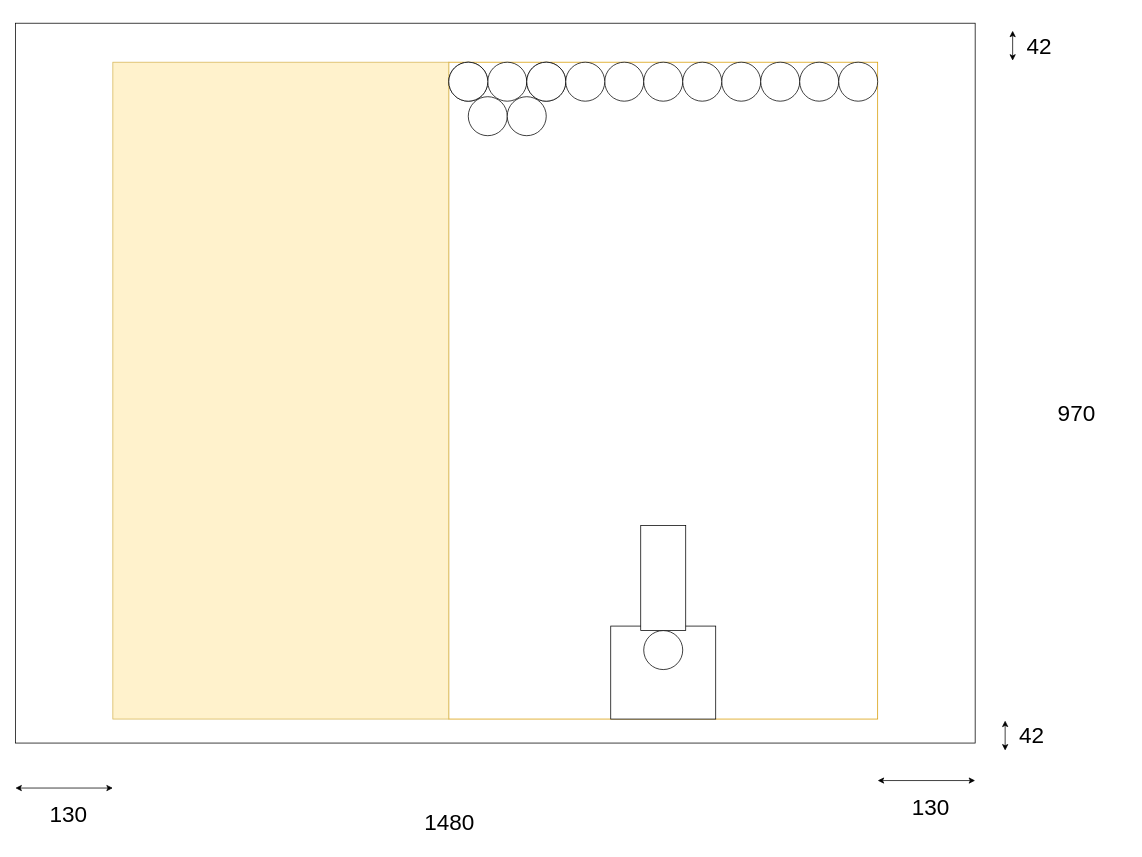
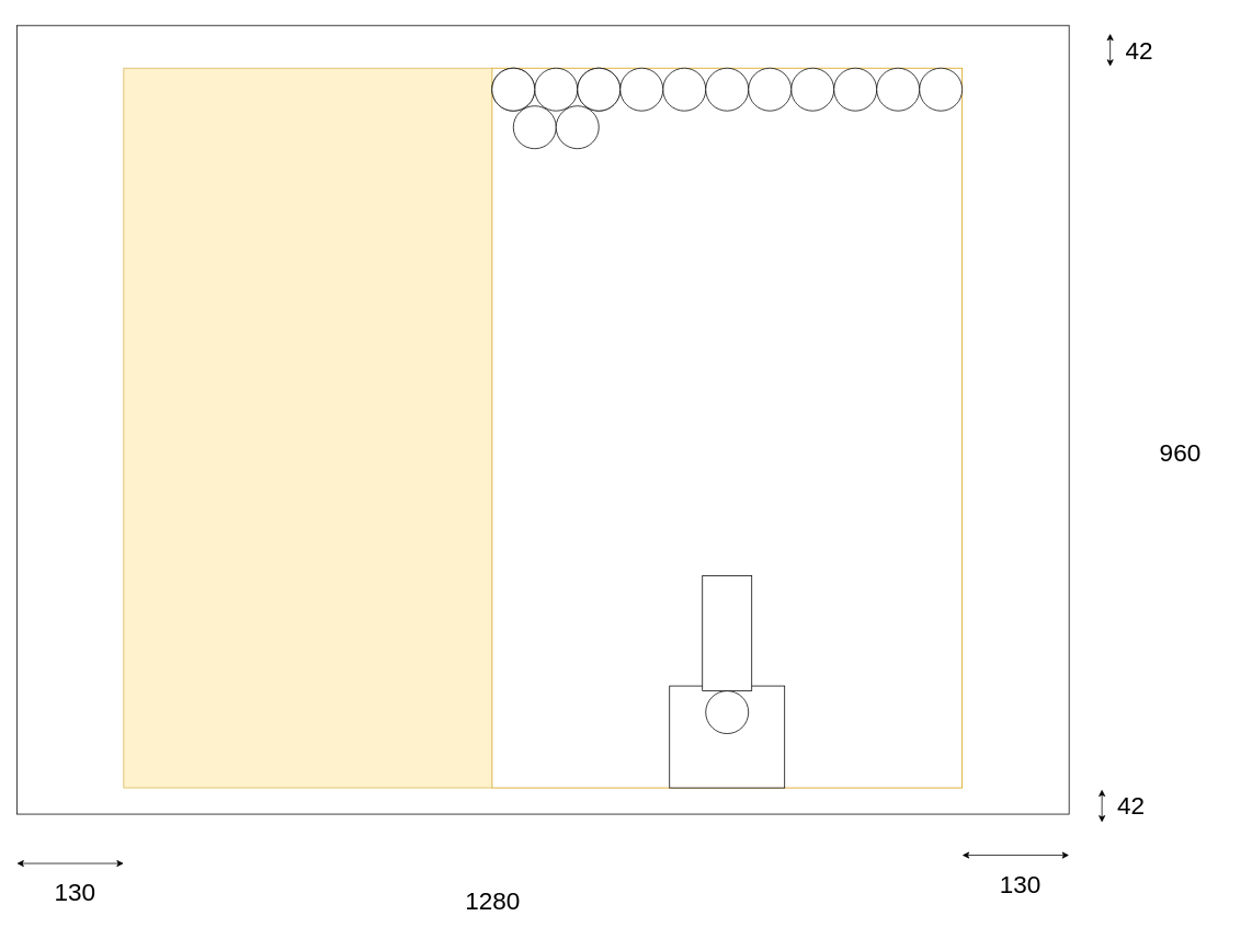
- <mxCell id="7" value="970" style="text;html=1;strokeColor=none;fillColor=none;align=center;verticalAlign=middle;whiteSpace=wrap;rounded=0;fontSize=30;" parent="1" vertex="1"><mxGeometry x="1370" y="510" width="131" height="80" as="geometry" /></mxCell>
+ <mxCell id="7" value="960" style="text;html=1;strokeColor=none;fillColor=none;align=center;verticalAlign=middle;whiteSpace=wrap;rounded=0;fontSize=30;" parent="1" vertex="1"><mxGeometry x="1370" y="510" width="131" height="80" as="geometry" /></mxCell>
- <mxCell id="5" value="&lt;font style=&quot;font-size: 30px;&quot;&gt;1480&lt;/font&gt;" style="text;html=1;strokeColor=none;fillColor=none;align=center;verticalAlign=middle;whiteSpace=wrap;rounded=0;fontSize=30;" parent="1" vertex="1"><mxGeometry x="540" y="1070" width="118" height="50" as="geometry" /></mxCell>
+ <mxCell id="5" value="&lt;font style=&quot;font-size: 30px;&quot;&gt;1280&lt;/font&gt;" style="text;html=1;strokeColor=none;fillColor=none;align=center;verticalAlign=middle;whiteSpace=wrap;rounded=0;fontSize=30;" parent="1" vertex="1"><mxGeometry x="540" y="1070" width="118" height="50" as="geometry" /></mxCell>
